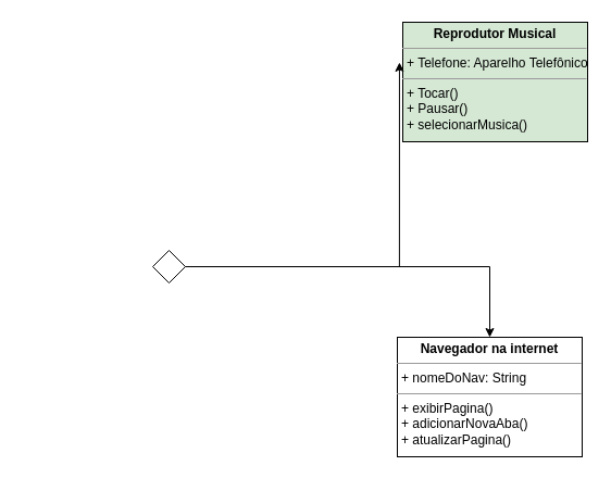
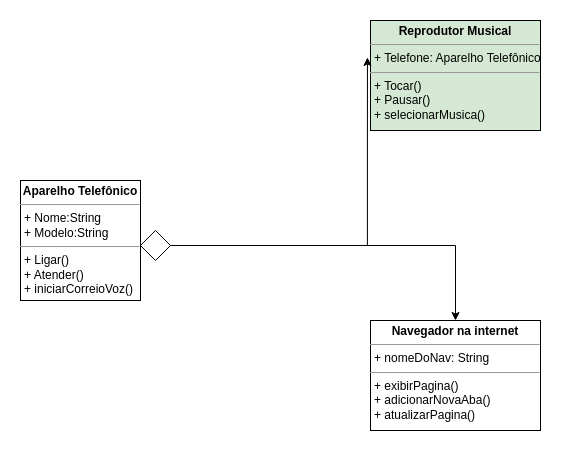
+ <mxCell id="2" value="&lt;p style=&quot;margin:0px;margin-top:4px;text-align:center;&quot;&gt;&lt;b&gt;Aparelho Telefônico&lt;/b&gt;&lt;/p&gt;&lt;hr size=&quot;1&quot;&gt;&lt;p style=&quot;margin:0px;margin-left:4px;&quot;&gt;+ Nome:String&lt;/p&gt;&lt;p style=&quot;margin:0px;margin-left:4px;&quot;&gt;+ Modelo:String&lt;/p&gt;&lt;hr size=&quot;1&quot;&gt;&lt;p style=&quot;margin:0px;margin-left:4px;&quot;&gt;+ Ligar()&lt;/p&gt;&lt;p style=&quot;margin:0px;margin-left:4px;&quot;&gt;+ Atender()&lt;br&gt;&lt;/p&gt;&lt;p style=&quot;margin:0px;margin-left:4px;&quot;&gt;+ iniciarCorreioVoz()&lt;br&gt;&lt;/p&gt;&lt;p style=&quot;margin:0px;margin-left:4px;&quot;&gt;&lt;br&gt;&lt;/p&gt;" style="verticalAlign=top;align=left;overflow=fill;fontSize=12;fontFamily=Helvetica;html=1;" vertex="1" parent="1"><mxGeometry x="20" y="180" width="120" height="120" as="geometry" /></mxCell>
- <mxCell id="7" value="&lt;p style=&quot;text-align: center; margin: 4px 0px 0px;&quot;&gt;&lt;b&gt;Navegador na internet&lt;/b&gt;&lt;/p&gt;&lt;hr size=&quot;1&quot;&gt;&lt;p style=&quot;margin:0px;margin-left:4px;&quot;&gt;+ nomeDoNav: String&lt;/p&gt;&lt;hr size=&quot;1&quot;&gt;&lt;p style=&quot;margin: 0px 0px 0px 4px;&quot;&gt;+ exibirPagina()&lt;/p&gt;&lt;p style=&quot;margin: 0px 0px 0px 4px;&quot;&gt;+ adicionarNovaAba()&lt;br&gt;&lt;/p&gt;&lt;p style=&quot;margin: 0px 0px 0px 4px;&quot;&gt;+ atualizarPagina()&lt;/p&gt;" style="verticalAlign=top;align=left;overflow=fill;fontSize=12;fontFamily=Helvetica;html=1;" vertex="1" parent="1"><mxGeometry x="365" y="310" width="170" height="110" as="geometry" /></mxCell>
+ <mxCell id="7" value="&lt;p style=&quot;text-align: center; margin: 4px 0px 0px;&quot;&gt;&lt;b&gt;Navegador na internet&lt;/b&gt;&lt;/p&gt;&lt;hr size=&quot;1&quot;&gt;&lt;p style=&quot;margin:0px;margin-left:4px;&quot;&gt;+ nomeDoNav: String&lt;/p&gt;&lt;hr size=&quot;1&quot;&gt;&lt;p style=&quot;margin: 0px 0px 0px 4px;&quot;&gt;+ exibirPagina()&lt;/p&gt;&lt;p style=&quot;margin: 0px 0px 0px 4px;&quot;&gt;+ adicionarNovaAba()&lt;br&gt;&lt;/p&gt;&lt;p style=&quot;margin: 0px 0px 0px 4px;&quot;&gt;+ atualizarPagina()&lt;/p&gt;" style="verticalAlign=top;align=left;overflow=fill;fontSize=12;fontFamily=Helvetica;html=1;" vertex="1" parent="1"><mxGeometry x="370" y="320" width="170" height="110" as="geometry" /></mxCell>
